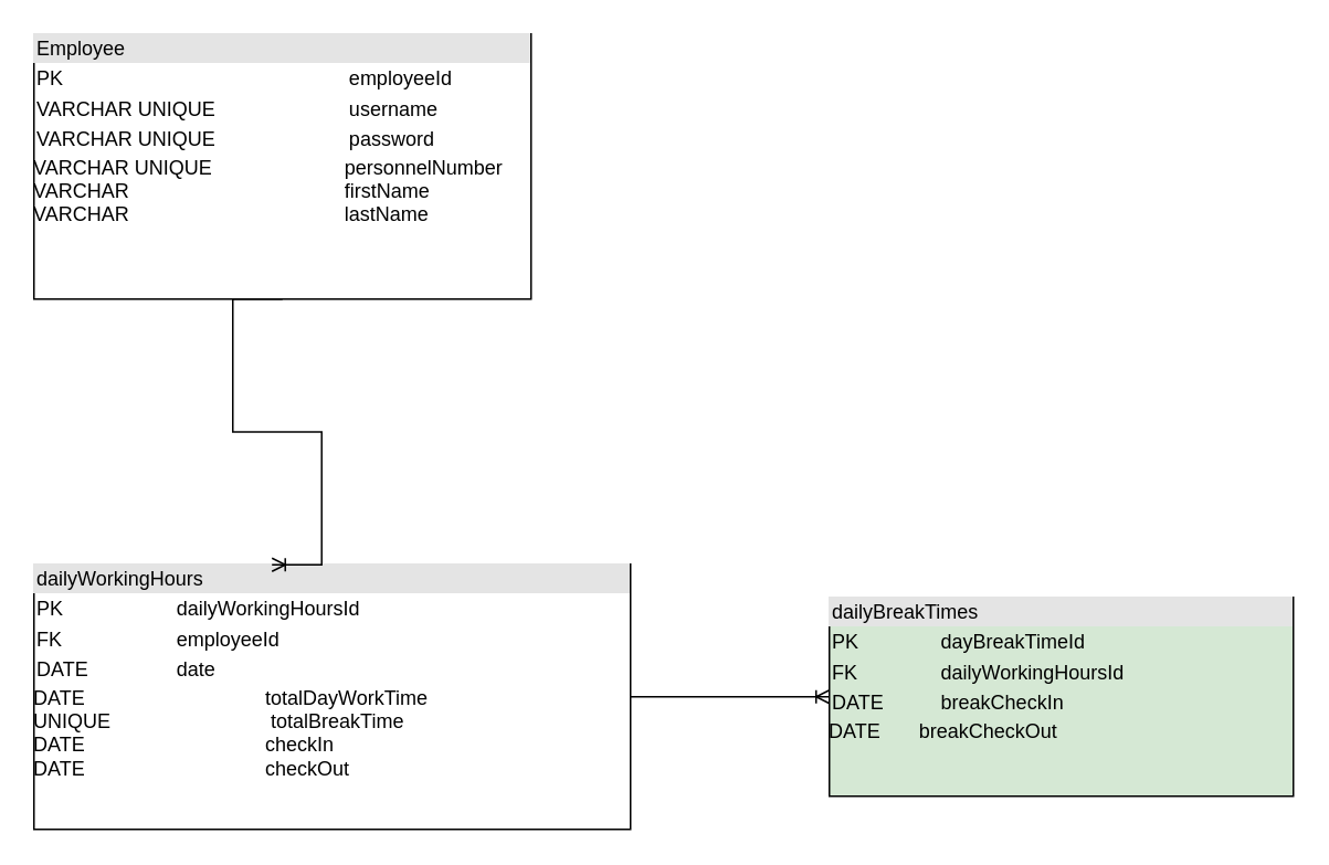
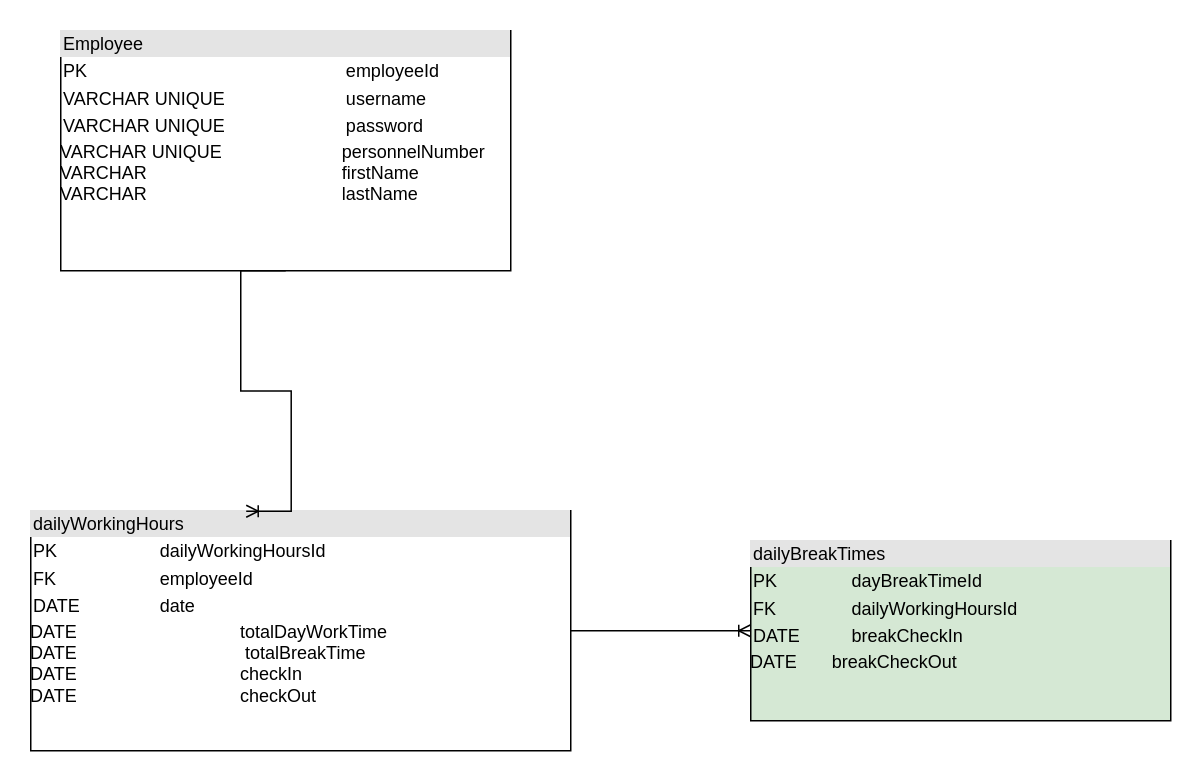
- <mxCell id="2" value="&lt;div style=&quot;box-sizing: border-box ; width: 100% ; background: #e4e4e4 ; padding: 2px&quot;&gt;Employee&lt;/div&gt;&lt;table style=&quot;width: 100% ; font-size: 1em&quot; cellpadding=&quot;2&quot; cellspacing=&quot;0&quot;&gt;&lt;tbody&gt;&lt;tr&gt;&lt;td&gt;PK&lt;/td&gt;&lt;td&gt;employeeId&lt;/td&gt;&lt;/tr&gt;&lt;tr&gt;&lt;td&gt;VARCHAR UNIQUE&lt;/td&gt;&lt;td&gt;username&lt;/td&gt;&lt;/tr&gt;&lt;tr&gt;&lt;td&gt;VARCHAR UNIQUE&lt;/td&gt;&lt;td&gt;password&lt;/td&gt;&lt;/tr&gt;&lt;/tbody&gt;&lt;/table&gt;VARCHAR UNIQUE&amp;nbsp; &amp;nbsp; &amp;nbsp; &amp;nbsp; &amp;nbsp; &amp;nbsp; &amp;nbsp; &amp;nbsp; &amp;nbsp; &amp;nbsp; &amp;nbsp; &amp;nbsp; personnelNumber&lt;br&gt;VARCHAR&amp;nbsp; &amp;nbsp; &amp;nbsp; &amp;nbsp; &amp;nbsp; &amp;nbsp; &amp;nbsp; &amp;nbsp; &amp;nbsp; &amp;nbsp; &amp;nbsp; &amp;nbsp; &amp;nbsp; &amp;nbsp; &amp;nbsp; &amp;nbsp; &amp;nbsp; &amp;nbsp; &amp;nbsp; &amp;nbsp;firstName&lt;br&gt;VARCHAR&amp;nbsp; &amp;nbsp; &amp;nbsp; &amp;nbsp; &amp;nbsp; &amp;nbsp; &amp;nbsp; &amp;nbsp; &amp;nbsp; &amp;nbsp; &amp;nbsp; &amp;nbsp; &amp;nbsp; &amp;nbsp; &amp;nbsp; &amp;nbsp; &amp;nbsp; &amp;nbsp; &amp;nbsp; &amp;nbsp;lastName" style="verticalAlign=top;align=left;overflow=fill;html=1;" parent="1" vertex="1"><mxGeometry x="20" y="20" width="300" height="160" as="geometry" /></mxCell>
+ <mxCell id="2" value="&lt;div style=&quot;box-sizing: border-box ; width: 100% ; background: #e4e4e4 ; padding: 2px&quot;&gt;Employee&lt;/div&gt;&lt;table style=&quot;width: 100% ; font-size: 1em&quot; cellpadding=&quot;2&quot; cellspacing=&quot;0&quot;&gt;&lt;tbody&gt;&lt;tr&gt;&lt;td&gt;PK&lt;/td&gt;&lt;td&gt;employeeId&lt;/td&gt;&lt;/tr&gt;&lt;tr&gt;&lt;td&gt;VARCHAR UNIQUE&lt;/td&gt;&lt;td&gt;username&lt;/td&gt;&lt;/tr&gt;&lt;tr&gt;&lt;td&gt;VARCHAR UNIQUE&lt;/td&gt;&lt;td&gt;password&lt;/td&gt;&lt;/tr&gt;&lt;/tbody&gt;&lt;/table&gt;VARCHAR UNIQUE&amp;nbsp; &amp;nbsp; &amp;nbsp; &amp;nbsp; &amp;nbsp; &amp;nbsp; &amp;nbsp; &amp;nbsp; &amp;nbsp; &amp;nbsp; &amp;nbsp; &amp;nbsp; personnelNumber&lt;br&gt;VARCHAR&amp;nbsp; &amp;nbsp; &amp;nbsp; &amp;nbsp; &amp;nbsp; &amp;nbsp; &amp;nbsp; &amp;nbsp; &amp;nbsp; &amp;nbsp; &amp;nbsp; &amp;nbsp; &amp;nbsp; &amp;nbsp; &amp;nbsp; &amp;nbsp; &amp;nbsp; &amp;nbsp; &amp;nbsp; &amp;nbsp;firstName&lt;br&gt;VARCHAR&amp;nbsp; &amp;nbsp; &amp;nbsp; &amp;nbsp; &amp;nbsp; &amp;nbsp; &amp;nbsp; &amp;nbsp; &amp;nbsp; &amp;nbsp; &amp;nbsp; &amp;nbsp; &amp;nbsp; &amp;nbsp; &amp;nbsp; &amp;nbsp; &amp;nbsp; &amp;nbsp; &amp;nbsp; &amp;nbsp;lastName" style="verticalAlign=top;align=left;overflow=fill;html=1;" parent="1" vertex="1"><mxGeometry x="40" y="20" width="300" height="160" as="geometry" /></mxCell>
- <mxCell id="3" value="&lt;div style=&quot;box-sizing: border-box ; width: 100% ; background: #e4e4e4 ; padding: 2px&quot;&gt;dailyWorkingHours&lt;/div&gt;&lt;table style=&quot;width: 100% ; font-size: 1em&quot; cellpadding=&quot;2&quot; cellspacing=&quot;0&quot;&gt;&lt;tbody&gt;&lt;tr&gt;&lt;td&gt;PK&lt;/td&gt;&lt;td&gt;dailyWorkingHoursId&lt;/td&gt;&lt;/tr&gt;&lt;tr&gt;&lt;td&gt;FK&lt;/td&gt;&lt;td&gt;employeeId&lt;/td&gt;&lt;/tr&gt;&lt;tr&gt;&lt;td&gt;DATE&lt;/td&gt;&lt;td&gt;date&lt;/td&gt;&lt;/tr&gt;&lt;/tbody&gt;&lt;/table&gt;DATE&lt;span style=&quot;white-space: pre&quot;&gt;&#09;&lt;/span&gt;&lt;span style=&quot;white-space: pre&quot;&gt;&#09;&lt;/span&gt;&lt;span style=&quot;white-space: pre&quot;&gt;&#09;&lt;/span&gt;&amp;nbsp; &amp;nbsp; &amp;nbsp; &amp;nbsp; &amp;nbsp; totalDayWorkTime&lt;br&gt;UNIQUE&lt;span style=&quot;white-space: pre&quot;&gt;&#09;&lt;/span&gt;&lt;span style=&quot;white-space: pre&quot;&gt;&#09;&lt;/span&gt;&amp;nbsp; &amp;nbsp; &amp;nbsp; &amp;nbsp; &amp;nbsp; &amp;nbsp; &amp;nbsp; &amp;nbsp; &amp;nbsp; &amp;nbsp;totalBreakTime&lt;br&gt;DATE&lt;span style=&quot;white-space: pre&quot;&gt;&#09;&lt;/span&gt;&lt;span style=&quot;white-space: pre&quot;&gt;&#09;&lt;/span&gt;&lt;span style=&quot;white-space: pre&quot;&gt;&#09;&lt;/span&gt;&amp;nbsp; &amp;nbsp; &amp;nbsp; &amp;nbsp; &amp;nbsp; checkIn&lt;br&gt;DATE&lt;span style=&quot;white-space: pre&quot;&gt;&#09;&lt;/span&gt;&lt;span style=&quot;white-space: pre&quot;&gt;&#09;&lt;/span&gt;&lt;span style=&quot;white-space: pre&quot;&gt;&#09;&lt;/span&gt;&amp;nbsp; &amp;nbsp; &amp;nbsp; &amp;nbsp; &amp;nbsp; checkOut" style="verticalAlign=top;align=left;overflow=fill;html=1;" parent="1" vertex="1"><mxGeometry x="20" y="340" width="360" height="160" as="geometry" /></mxCell>
+ <mxCell id="3" value="&lt;div style=&quot;box-sizing: border-box ; width: 100% ; background: #e4e4e4 ; padding: 2px&quot;&gt;dailyWorkingHours&lt;/div&gt;&lt;table style=&quot;width: 100% ; font-size: 1em&quot; cellpadding=&quot;2&quot; cellspacing=&quot;0&quot;&gt;&lt;tbody&gt;&lt;tr&gt;&lt;td&gt;PK&lt;/td&gt;&lt;td&gt;dailyWorkingHoursId&lt;/td&gt;&lt;/tr&gt;&lt;tr&gt;&lt;td&gt;FK&lt;/td&gt;&lt;td&gt;employeeId&lt;/td&gt;&lt;/tr&gt;&lt;tr&gt;&lt;td&gt;DATE&lt;/td&gt;&lt;td&gt;date&lt;/td&gt;&lt;/tr&gt;&lt;/tbody&gt;&lt;/table&gt;DATE&lt;span style=&quot;white-space: pre&quot;&gt;&#09;&lt;/span&gt;&lt;span style=&quot;white-space: pre&quot;&gt;&#09;&lt;/span&gt;&lt;span style=&quot;white-space: pre&quot;&gt;&#09;&lt;/span&gt;&amp;nbsp; &amp;nbsp; &amp;nbsp; &amp;nbsp; &amp;nbsp; totalDayWorkTime&lt;br&gt;DATE&lt;span style=&quot;white-space: pre&quot;&gt;&#09;&lt;/span&gt;&lt;span style=&quot;white-space: pre&quot;&gt;&#09;&lt;/span&gt;&amp;nbsp; &amp;nbsp; &amp;nbsp; &amp;nbsp; &amp;nbsp; &amp;nbsp; &amp;nbsp; &amp;nbsp; &amp;nbsp; &amp;nbsp;totalBreakTime&lt;br&gt;DATE&lt;span style=&quot;white-space: pre&quot;&gt;&#09;&lt;/span&gt;&lt;span style=&quot;white-space: pre&quot;&gt;&#09;&lt;/span&gt;&lt;span style=&quot;white-space: pre&quot;&gt;&#09;&lt;/span&gt;&amp;nbsp; &amp;nbsp; &amp;nbsp; &amp;nbsp; &amp;nbsp; checkIn&lt;br&gt;DATE&lt;span style=&quot;white-space: pre&quot;&gt;&#09;&lt;/span&gt;&lt;span style=&quot;white-space: pre&quot;&gt;&#09;&lt;/span&gt;&lt;span style=&quot;white-space: pre&quot;&gt;&#09;&lt;/span&gt;&amp;nbsp; &amp;nbsp; &amp;nbsp; &amp;nbsp; &amp;nbsp; checkOut" style="verticalAlign=top;align=left;overflow=fill;html=1;" parent="1" vertex="1"><mxGeometry x="20" y="340" width="360" height="160" as="geometry" /></mxCell>
